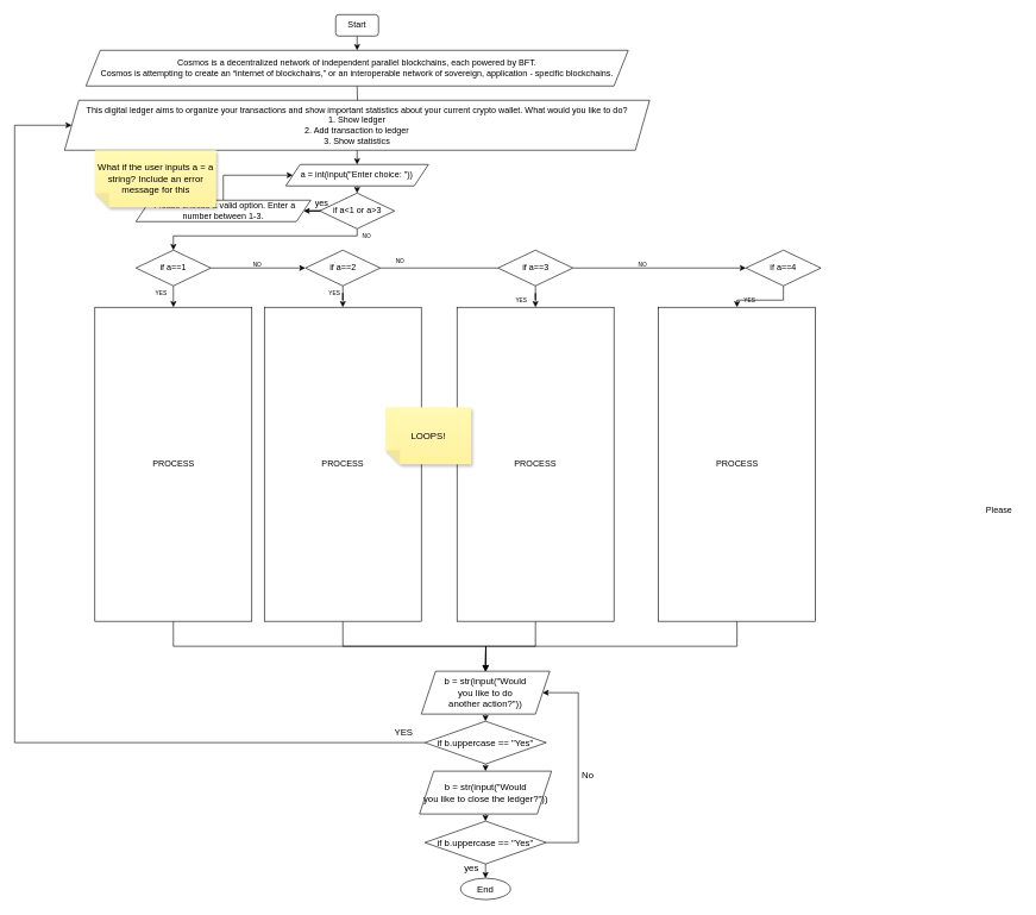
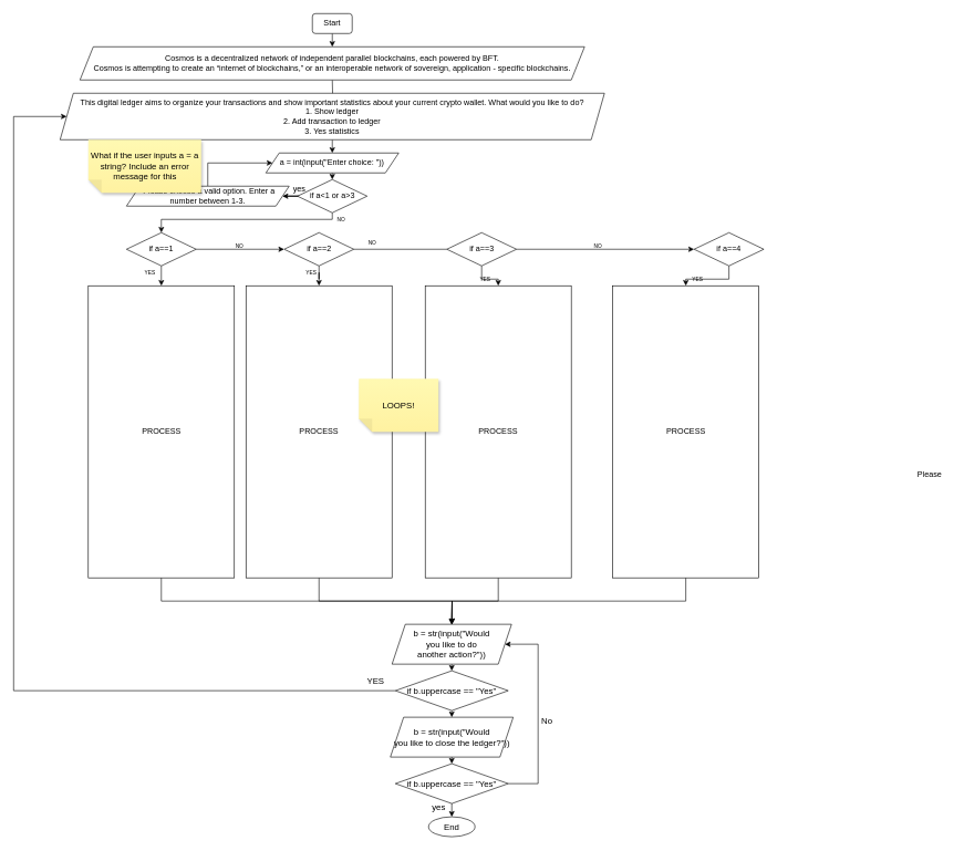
- <mxCell id="6" value="&lt;div&gt;&lt;span style=&quot;background-color: initial;&quot;&gt;This digital ledger aims to organize your transactions and show important statistics about your current crypto wallet. What would you like to do?&lt;/span&gt;&lt;br&gt;&lt;/div&gt;&lt;div&gt;&lt;span style=&quot;font-size: 12px;&quot;&gt;1. Show ledger&lt;/span&gt;&lt;/div&gt;&lt;div&gt;&lt;span style=&quot;font-size: 12px;&quot;&gt;2. Add transaction to ledger&lt;/span&gt;&lt;/div&gt;&lt;div&gt;&lt;span style=&quot;font-size: 12px;&quot;&gt;3. Show statistics&lt;/span&gt;&lt;/div&gt;" style="shape=parallelogram;perimeter=parallelogramPerimeter;whiteSpace=wrap;html=1;fixedSize=1;" parent="1" vertex="1"><mxGeometry x="90" y="140" width="820" height="70" as="geometry" /></mxCell>
+ <mxCell id="6" value="&lt;div&gt;&lt;span style=&quot;background-color: initial;&quot;&gt;This digital ledger aims to organize your transactions and show important statistics about your current crypto wallet. What would you like to do?&lt;/span&gt;&lt;br&gt;&lt;/div&gt;&lt;div&gt;&lt;span style=&quot;font-size: 12px;&quot;&gt;1. Show ledger&lt;/span&gt;&lt;/div&gt;&lt;div&gt;&lt;span style=&quot;font-size: 12px;&quot;&gt;2. Add transaction to ledger&lt;/span&gt;&lt;/div&gt;&lt;div&gt;&lt;span style=&quot;font-size: 12px;&quot;&gt;3. Yes statistics&lt;/span&gt;&lt;/div&gt;" style="shape=parallelogram;perimeter=parallelogramPerimeter;whiteSpace=wrap;html=1;fixedSize=1;" parent="1" vertex="1"><mxGeometry x="90" y="140" width="820" height="70" as="geometry" /></mxCell>
- <mxCell id="24" value="if a==3" style="rhombus;whiteSpace=wrap;html=1;" parent="1" vertex="1"><mxGeometry x="697.5" y="350" width="105" height="50" as="geometry" /></mxCell>
+ <mxCell id="24" value="if a==3" style="rhombus;whiteSpace=wrap;html=1;" parent="1" vertex="1"><mxGeometry x="672.5" y="350" width="105" height="50" as="geometry" /></mxCell>
